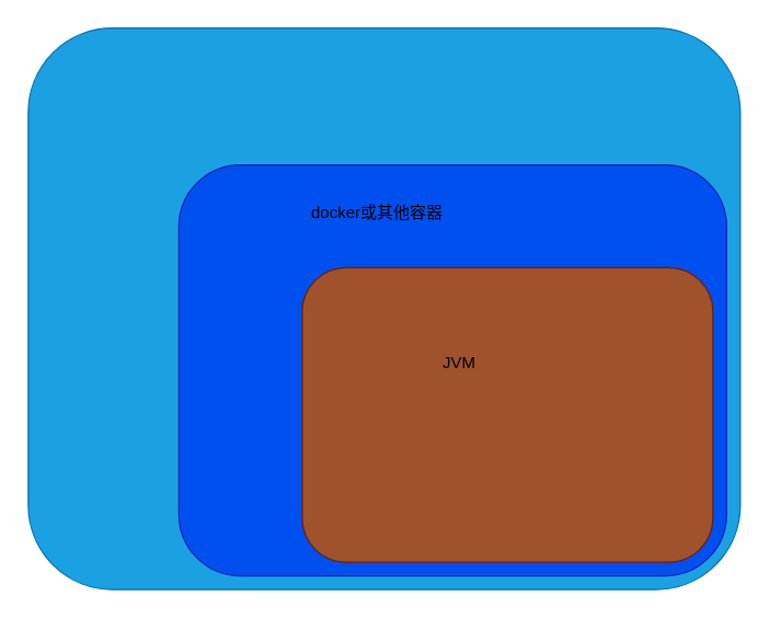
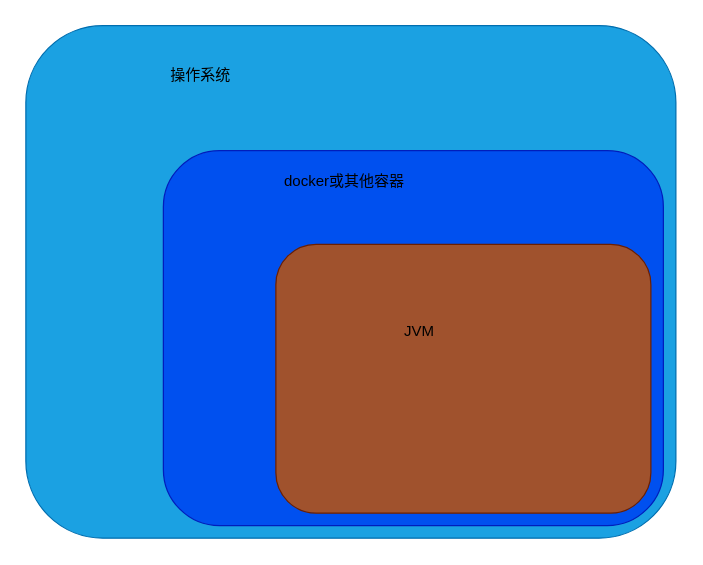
+ <mxCell id="5" value="操作系统" style="text;html=1;strokeColor=none;fillColor=none;align=center;verticalAlign=middle;whiteSpace=wrap;rounded=0;" vertex="1" parent="1"><mxGeometry x="100" y="40" width="120" height="40" as="geometry" /></mxCell>
- <mxCell id="6" value="docker或其他容器" style="text;html=1;strokeColor=none;fillColor=none;align=center;verticalAlign=middle;whiteSpace=wrap;rounded=0;" vertex="1" parent="1"><mxGeometry x="210" y="140" width="130" height="30" as="geometry" /></mxCell>
+ <mxCell id="6" value="docker或其他容器" style="text;html=1;strokeColor=none;fillColor=none;align=center;verticalAlign=middle;whiteSpace=wrap;rounded=0;" vertex="1" parent="1"><mxGeometry x="210" y="130" width="130" height="30" as="geometry" /></mxCell>
